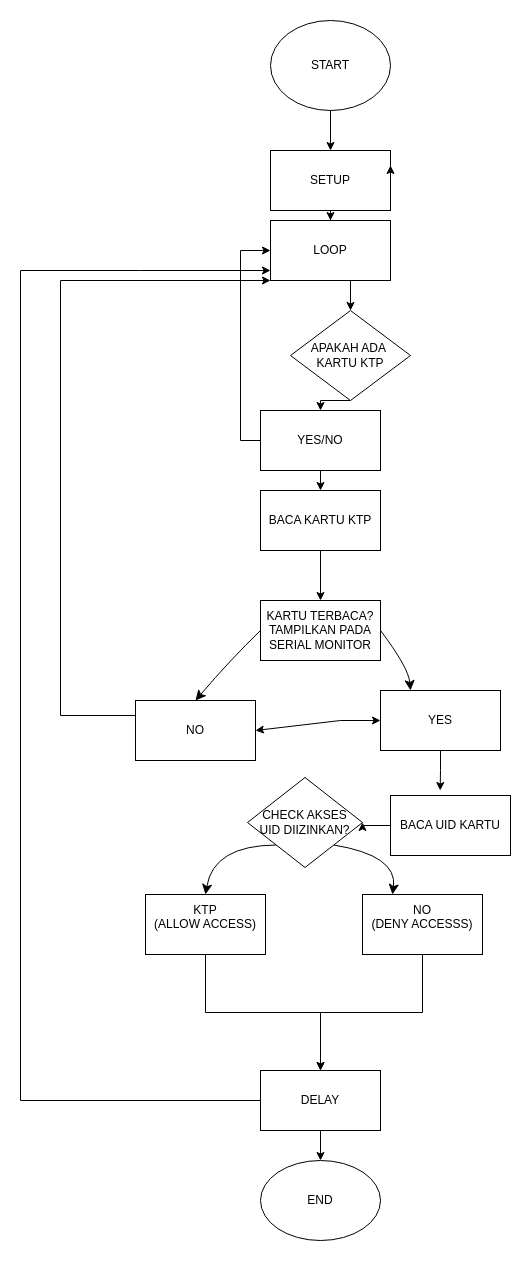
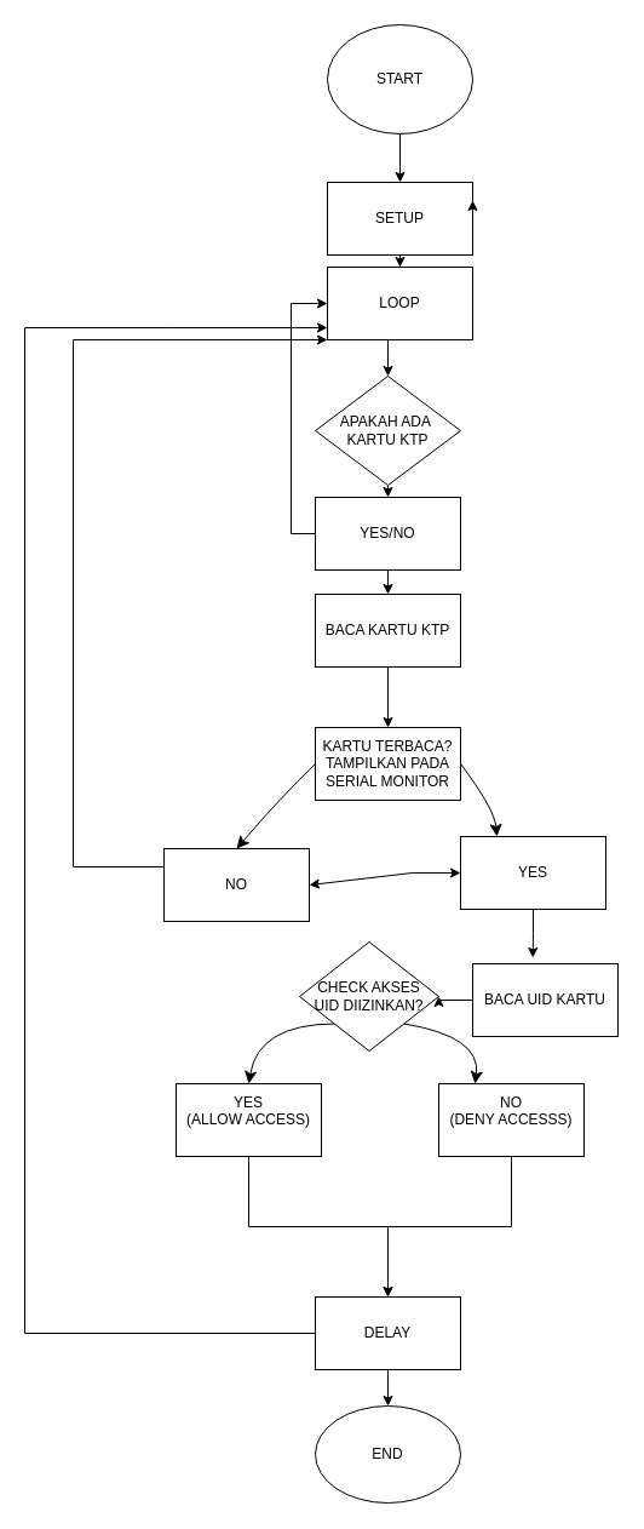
- <mxCell id="21" value="APAKAH ADA&amp;nbsp;&lt;div&gt;KARTU KTP&lt;/div&gt;" style="rhombus;whiteSpace=wrap;html=1;" parent="1" vertex="1"><mxGeometry x="290" y="310" width="120" height="90" as="geometry" /></mxCell>
+ <mxCell id="21" value="APAKAH ADA&amp;nbsp;&lt;div&gt;KARTU KTP&lt;/div&gt;" style="rhombus;whiteSpace=wrap;html=1;" parent="1" vertex="1"><mxGeometry x="260" y="310" width="120" height="90" as="geometry" /></mxCell>
- <mxCell id="12" value="KTP&lt;br&gt;(ALLOW ACCESS)&lt;div&gt;&lt;br&gt;&lt;/div&gt;" style="rounded=0;whiteSpace=wrap;html=1;" parent="1" vertex="1"><mxGeometry x="145" y="894" width="120" height="60" as="geometry" /></mxCell>
+ <mxCell id="12" value="YES&lt;br&gt;(ALLOW ACCESS)&lt;div&gt;&lt;br&gt;&lt;/div&gt;" style="rounded=0;whiteSpace=wrap;html=1;" parent="1" vertex="1"><mxGeometry x="145" y="894" width="120" height="60" as="geometry" /></mxCell>
